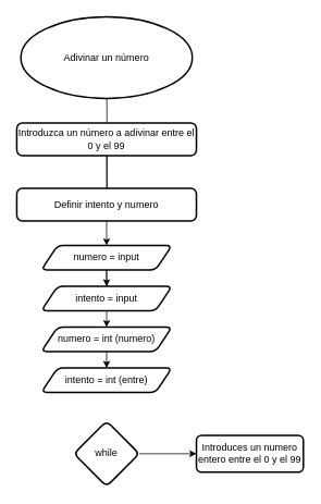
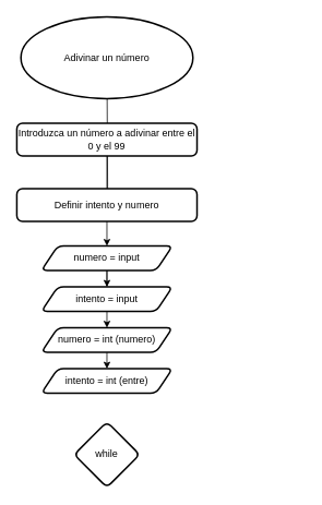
- <mxCell id="11" value="" style="edgeStyle=none;html=1;" parent="1" source="12" target="13" edge="1"><mxGeometry relative="1" as="geometry" /></mxCell>
- <mxCell id="13" value="Introduces un numero entero entre el 0 y el 99" style="whiteSpace=wrap;html=1;rounded=1;arcSize=14;strokeWidth=2;" parent="1" vertex="1"><mxGeometry x="240" y="532.5" width="131" height="45" as="geometry" /></mxCell>
